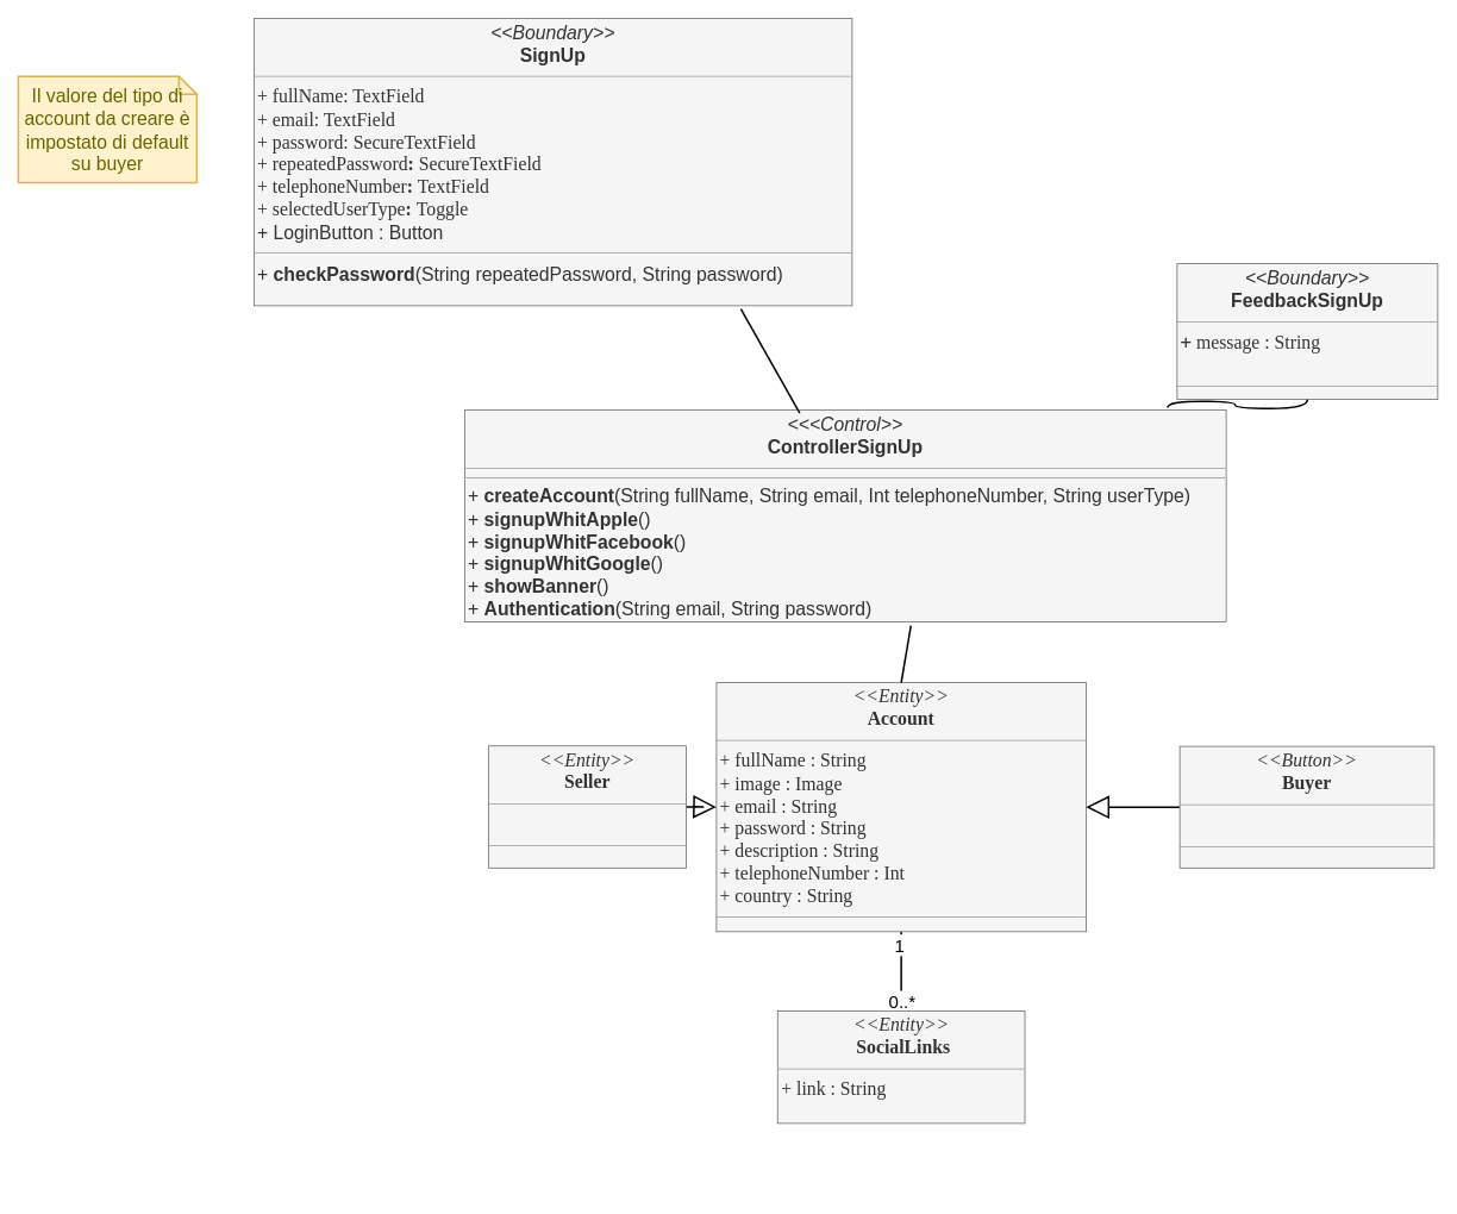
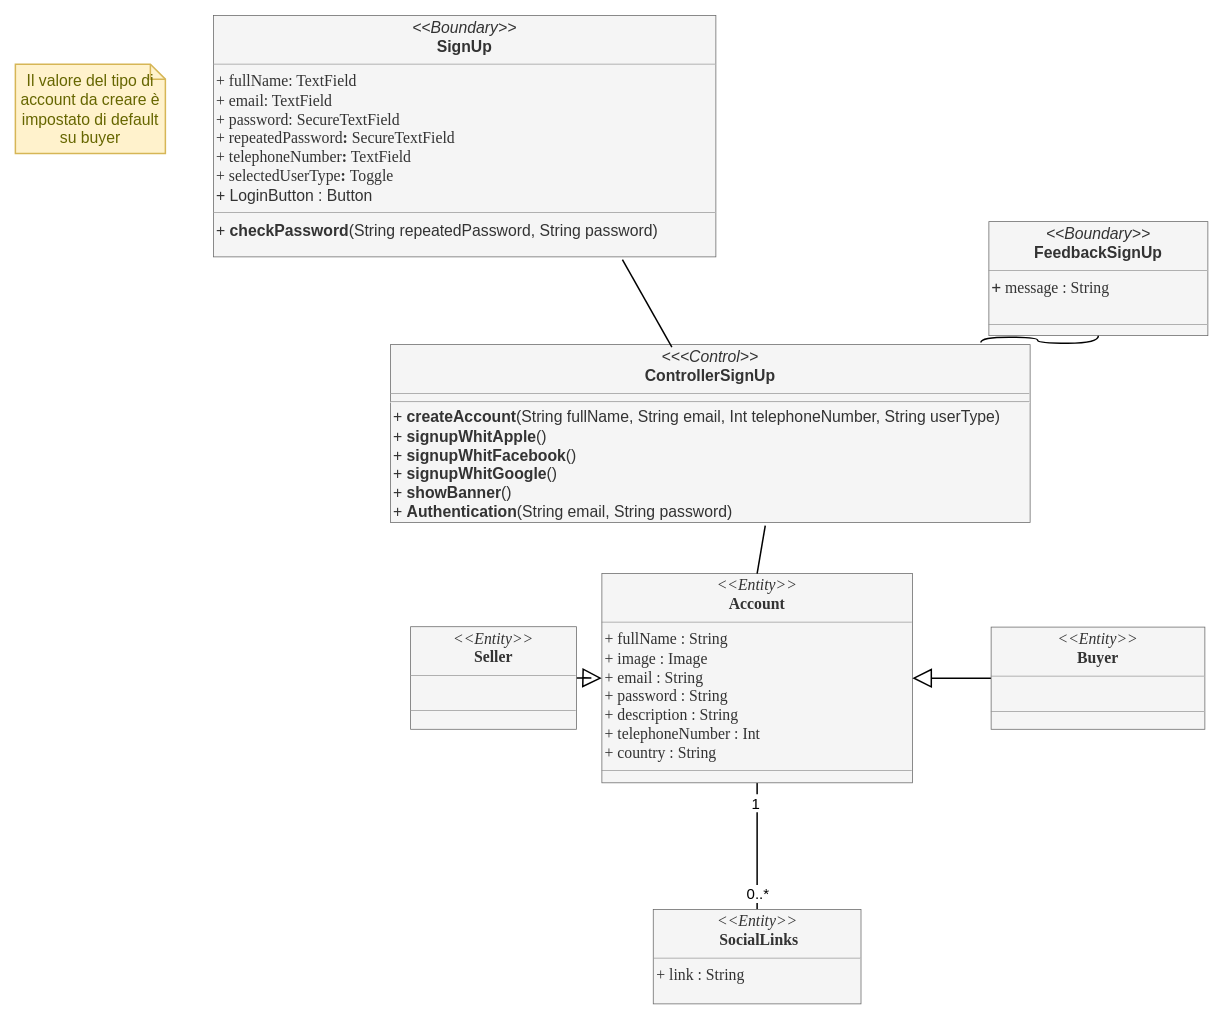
- <mxCell id="13" value="&lt;p style=&quot;margin: 4px 0px 0px; text-align: center; font-size: 21px;&quot;&gt;&lt;font style=&quot;font-size: 21px;&quot;&gt;&lt;i style=&quot;&quot;&gt;&amp;lt;&amp;lt;Button&amp;gt;&amp;gt;&lt;/i&gt;&lt;br&gt;&lt;b&gt;Buyer&lt;/b&gt;&lt;/font&gt;&lt;/p&gt;&lt;hr style=&quot;font-size: 21px;&quot; size=&quot;1&quot;&gt;&lt;p style=&quot;margin: 0px 0px 0px 4px; font-size: 21px;&quot;&gt;&lt;br&gt;&lt;/p&gt;&lt;hr style=&quot;font-size: 21px;&quot; size=&quot;1&quot;&gt;&lt;p style=&quot;margin: 0px 0px 0px 4px; font-size: 21px;&quot;&gt;&lt;br&gt;&lt;/p&gt;" style="verticalAlign=top;align=left;overflow=fill;fontSize=12;fontFamily=SF PRO;html=1;fillColor=#f5f5f5;fontColor=#333333;strokeColor=#666666;rounded=0;" parent="1" vertex="1"><mxGeometry x="1321" y="835.63" width="285" height="136.25" as="geometry" /></mxCell>
+ <mxCell id="13" value="&lt;p style=&quot;margin: 4px 0px 0px; text-align: center; font-size: 21px;&quot;&gt;&lt;font style=&quot;font-size: 21px;&quot;&gt;&lt;i style=&quot;&quot;&gt;&amp;lt;&amp;lt;Entity&amp;gt;&amp;gt;&lt;/i&gt;&lt;br&gt;&lt;b&gt;Buyer&lt;/b&gt;&lt;/font&gt;&lt;/p&gt;&lt;hr style=&quot;font-size: 21px;&quot; size=&quot;1&quot;&gt;&lt;p style=&quot;margin: 0px 0px 0px 4px; font-size: 21px;&quot;&gt;&lt;br&gt;&lt;/p&gt;&lt;hr style=&quot;font-size: 21px;&quot; size=&quot;1&quot;&gt;&lt;p style=&quot;margin: 0px 0px 0px 4px; font-size: 21px;&quot;&gt;&lt;br&gt;&lt;/p&gt;" style="verticalAlign=top;align=left;overflow=fill;fontSize=12;fontFamily=SF PRO;html=1;fillColor=#f5f5f5;fontColor=#333333;strokeColor=#666666;rounded=0;" parent="1" vertex="1"><mxGeometry x="1321" y="835.63" width="285" height="136.25" as="geometry" /></mxCell>
- <mxCell id="16" value="&lt;p style=&quot;margin: 4px 0px 0px; text-align: center; font-size: 21px;&quot;&gt;&lt;font style=&quot;font-size: 21px;&quot;&gt;&lt;i style=&quot;&quot;&gt;&amp;lt;&amp;lt;Entity&amp;gt;&amp;gt;&lt;/i&gt;&lt;/font&gt;&lt;/p&gt;&lt;p style=&quot;margin: 0px 0px 0px 4px; font-size: 21px;&quot;&gt;&lt;span style=&quot;white-space: pre;&quot;&gt;&#09;&lt;/span&gt;&lt;span style=&quot;white-space: pre;&quot;&gt;&#09;&lt;/span&gt;&lt;b&gt;SocialLinks&lt;/b&gt;&lt;br&gt;&lt;/p&gt;&lt;hr style=&quot;font-size: 21px;&quot; size=&quot;1&quot;&gt;&lt;p style=&quot;margin: 0px 0px 0px 4px; font-size: 21px;&quot;&gt;+ link : String&amp;nbsp;&lt;/p&gt;" style="verticalAlign=top;align=left;overflow=fill;fontSize=12;fontFamily=SF PRO;html=1;fillColor=#f5f5f5;fontColor=#333333;strokeColor=#666666;rounded=0;" parent="1" vertex="1"><mxGeometry x="870.5" y="1132" width="277" height="126" as="geometry" /></mxCell>
+ <mxCell id="16" value="&lt;p style=&quot;margin: 4px 0px 0px; text-align: center; font-size: 21px;&quot;&gt;&lt;font style=&quot;font-size: 21px;&quot;&gt;&lt;i style=&quot;&quot;&gt;&amp;lt;&amp;lt;Entity&amp;gt;&amp;gt;&lt;/i&gt;&lt;/font&gt;&lt;/p&gt;&lt;p style=&quot;margin: 0px 0px 0px 4px; font-size: 21px;&quot;&gt;&lt;span style=&quot;white-space: pre;&quot;&gt;&#09;&lt;/span&gt;&lt;span style=&quot;white-space: pre;&quot;&gt;&#09;&lt;/span&gt;&lt;b&gt;SocialLinks&lt;/b&gt;&lt;br&gt;&lt;/p&gt;&lt;hr style=&quot;font-size: 21px;&quot; size=&quot;1&quot;&gt;&lt;p style=&quot;margin: 0px 0px 0px 4px; font-size: 21px;&quot;&gt;+ link : String&amp;nbsp;&lt;/p&gt;" style="verticalAlign=top;align=left;overflow=fill;fontSize=12;fontFamily=SF PRO;html=1;fillColor=#f5f5f5;fontColor=#333333;strokeColor=#666666;rounded=0;" parent="1" vertex="1"><mxGeometry x="870.5" y="1212" width="277" height="126" as="geometry" /></mxCell>
